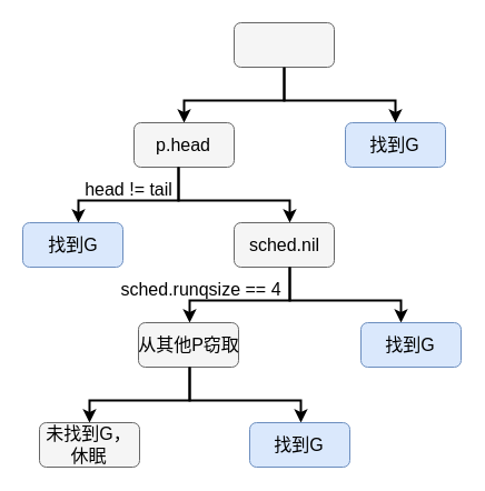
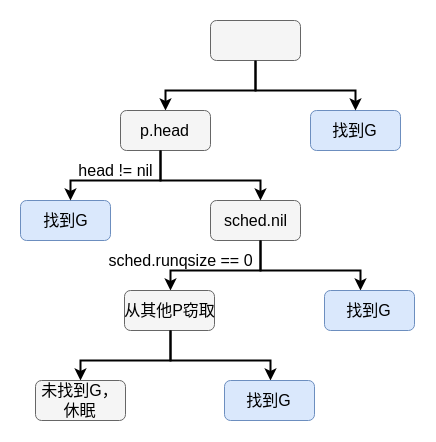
- <mxCell id="12" value="head != tail" style="text;html=1;align=center;verticalAlign=middle;resizable=0;points=[];autosize=1;strokeColor=none;fillColor=none;fontSize=16;" vertex="1" parent="1"><mxGeometry x="70" y="160" width="90" height="20" as="geometry" /></mxCell>
+ <mxCell id="12" value="head != nil" style="text;html=1;align=center;verticalAlign=middle;resizable=0;points=[];autosize=1;strokeColor=none;fillColor=none;fontSize=16;" vertex="1" parent="1"><mxGeometry x="70" y="160" width="90" height="20" as="geometry" /></mxCell>
- <mxCell id="20" value="sched.runqsize == 4" style="text;html=1;align=center;verticalAlign=middle;resizable=0;points=[];autosize=1;strokeColor=none;fillColor=none;fontSize=16;" vertex="1" parent="1"><mxGeometry x="100" y="250" width="160" height="20" as="geometry" /></mxCell>
+ <mxCell id="20" value="sched.runqsize == 0" style="text;html=1;align=center;verticalAlign=middle;resizable=0;points=[];autosize=1;strokeColor=none;fillColor=none;fontSize=16;" vertex="1" parent="1"><mxGeometry x="100" y="250" width="160" height="20" as="geometry" /></mxCell>
